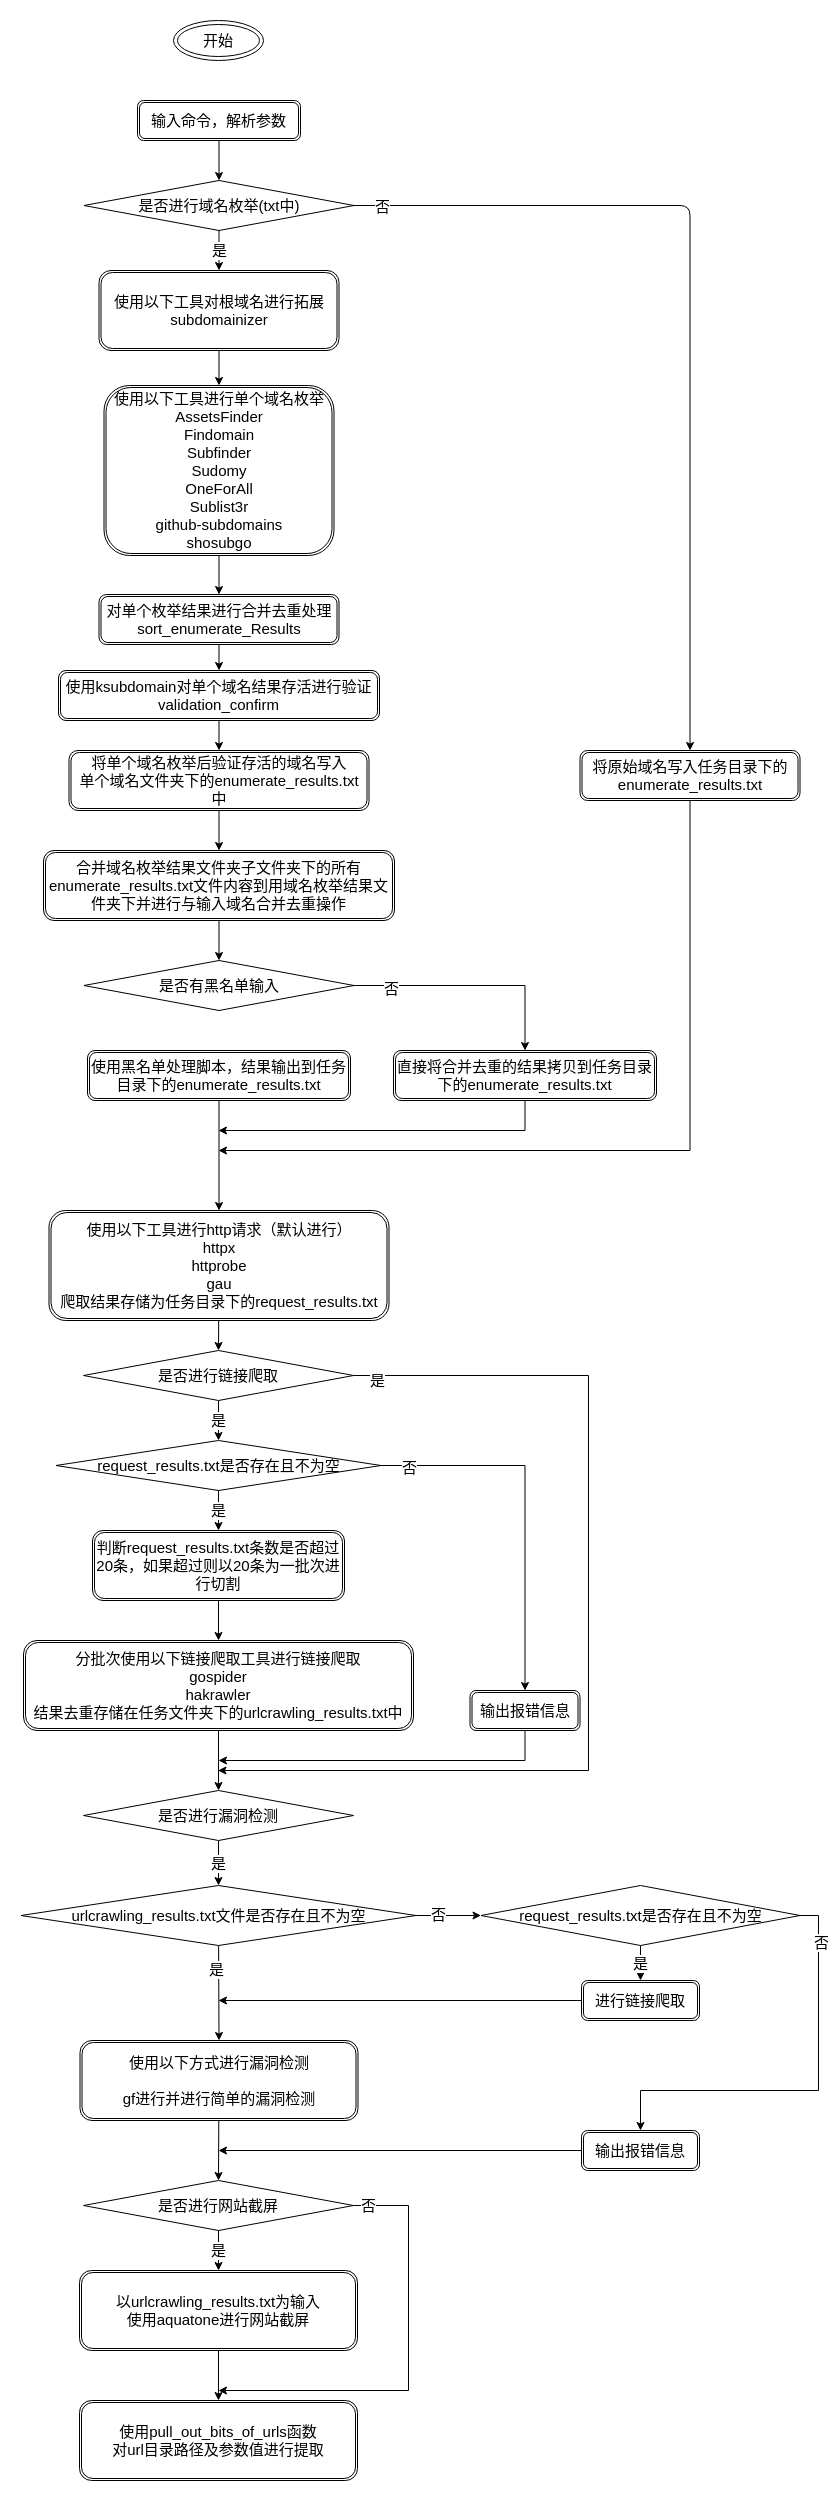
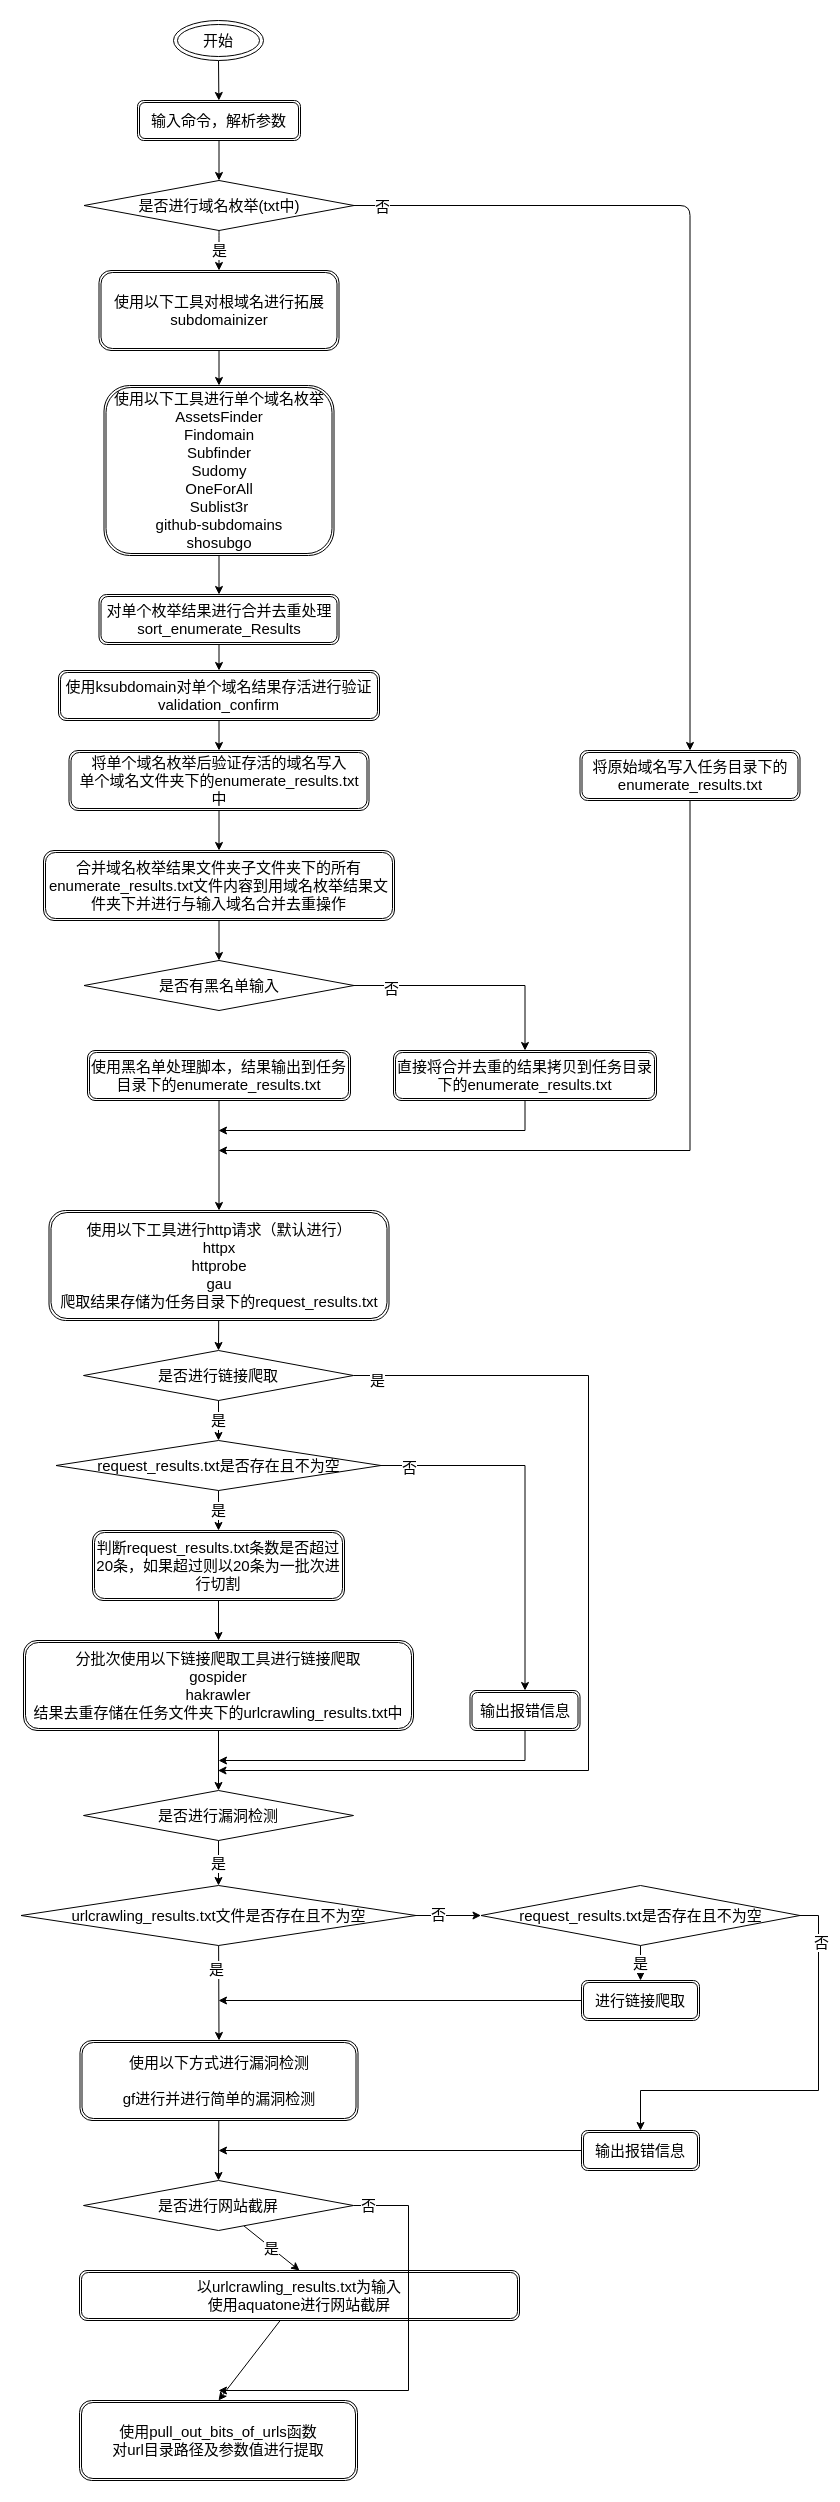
+ <mxCell id="21" style="edgeStyle=none;orthogonalLoop=1;jettySize=auto;html=1;fontSize=15;" parent="1" source="22" target="18" edge="1"><mxGeometry relative="1" as="geometry" /></mxCell>
- <mxCell id="59" value="以urlcrawling_results.txt为输入&lt;br style=&quot;font-size: 15px;&quot;&gt;使用aquatone进行网站截屏" style="shape=ext;double=1;rounded=1;whiteSpace=wrap;html=1;shadow=0;glass=0;comic=0;fontSize=15;align=center;" parent="1" vertex="1"><mxGeometry x="79" y="2270" width="278" height="80" as="geometry" /></mxCell>
+ <mxCell id="59" value="以urlcrawling_results.txt为输入&lt;br style=&quot;font-size: 15px;&quot;&gt;使用aquatone进行网站截屏" style="shape=ext;double=1;rounded=1;whiteSpace=wrap;html=1;shadow=0;glass=0;comic=0;fontSize=15;align=center;" parent="1" vertex="1"><mxGeometry x="79" y="2270" width="440" height="50" as="geometry" /></mxCell>
